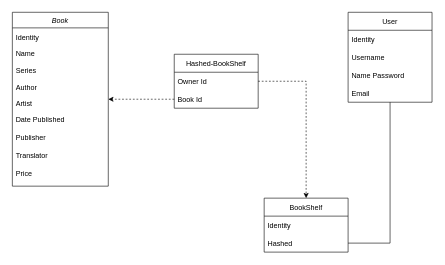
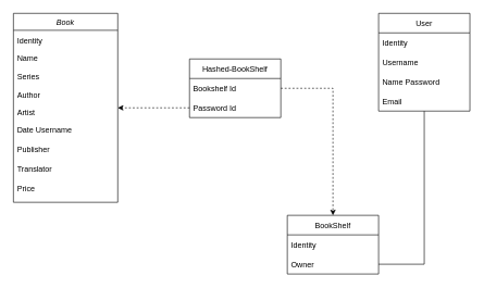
- <mxCell id="22" value="Owner Id" style="text;strokeColor=none;fillColor=none;align=left;verticalAlign=middle;spacingLeft=4;spacingRight=4;overflow=hidden;points=[[0,0.5],[1,0.5]];portConstraint=eastwest;rotatable=0;" parent="21" vertex="1"><mxGeometry y="30" width="140" height="30" as="geometry" /></mxCell>
+ <mxCell id="22" value="Bookshelf Id" style="text;strokeColor=none;fillColor=none;align=left;verticalAlign=middle;spacingLeft=4;spacingRight=4;overflow=hidden;points=[[0,0.5],[1,0.5]];portConstraint=eastwest;rotatable=0;" parent="21" vertex="1"><mxGeometry y="30" width="140" height="30" as="geometry" /></mxCell>
- <mxCell id="23" value="Book Id" style="text;strokeColor=none;fillColor=none;align=left;verticalAlign=middle;spacingLeft=4;spacingRight=4;overflow=hidden;points=[[0,0.5],[1,0.5]];portConstraint=eastwest;rotatable=0;" parent="21" vertex="1"><mxGeometry y="60" width="140" height="30" as="geometry" /></mxCell>
+ <mxCell id="23" value="Password Id" style="text;strokeColor=none;fillColor=none;align=left;verticalAlign=middle;spacingLeft=4;spacingRight=4;overflow=hidden;points=[[0,0.5],[1,0.5]];portConstraint=eastwest;rotatable=0;" parent="21" vertex="1"><mxGeometry y="60" width="140" height="30" as="geometry" /></mxCell>
- <mxCell id="8" value="Date Published" style="text;strokeColor=none;fillColor=none;align=left;verticalAlign=middle;spacingLeft=4;spacingRight=4;overflow=hidden;points=[[0,0.5],[1,0.5]];portConstraint=eastwest;rotatable=0;" parent="2" vertex="1"><mxGeometry y="164" width="160" height="30" as="geometry" /></mxCell>
+ <mxCell id="8" value="Date Username" style="text;strokeColor=none;fillColor=none;align=left;verticalAlign=middle;spacingLeft=4;spacingRight=4;overflow=hidden;points=[[0,0.5],[1,0.5]];portConstraint=eastwest;rotatable=0;" parent="2" vertex="1"><mxGeometry y="164" width="160" height="30" as="geometry" /></mxCell>
- <mxCell id="19" value="Hashed" style="text;strokeColor=none;fillColor=none;align=left;verticalAlign=middle;spacingLeft=4;spacingRight=4;overflow=hidden;points=[[0,0.5],[1,0.5]];portConstraint=eastwest;rotatable=0;" parent="17" vertex="1"><mxGeometry y="60" width="140" height="30" as="geometry" /></mxCell>
+ <mxCell id="19" value="Owner" style="text;strokeColor=none;fillColor=none;align=left;verticalAlign=middle;spacingLeft=4;spacingRight=4;overflow=hidden;points=[[0,0.5],[1,0.5]];portConstraint=eastwest;rotatable=0;" parent="17" vertex="1"><mxGeometry y="60" width="140" height="30" as="geometry" /></mxCell>
